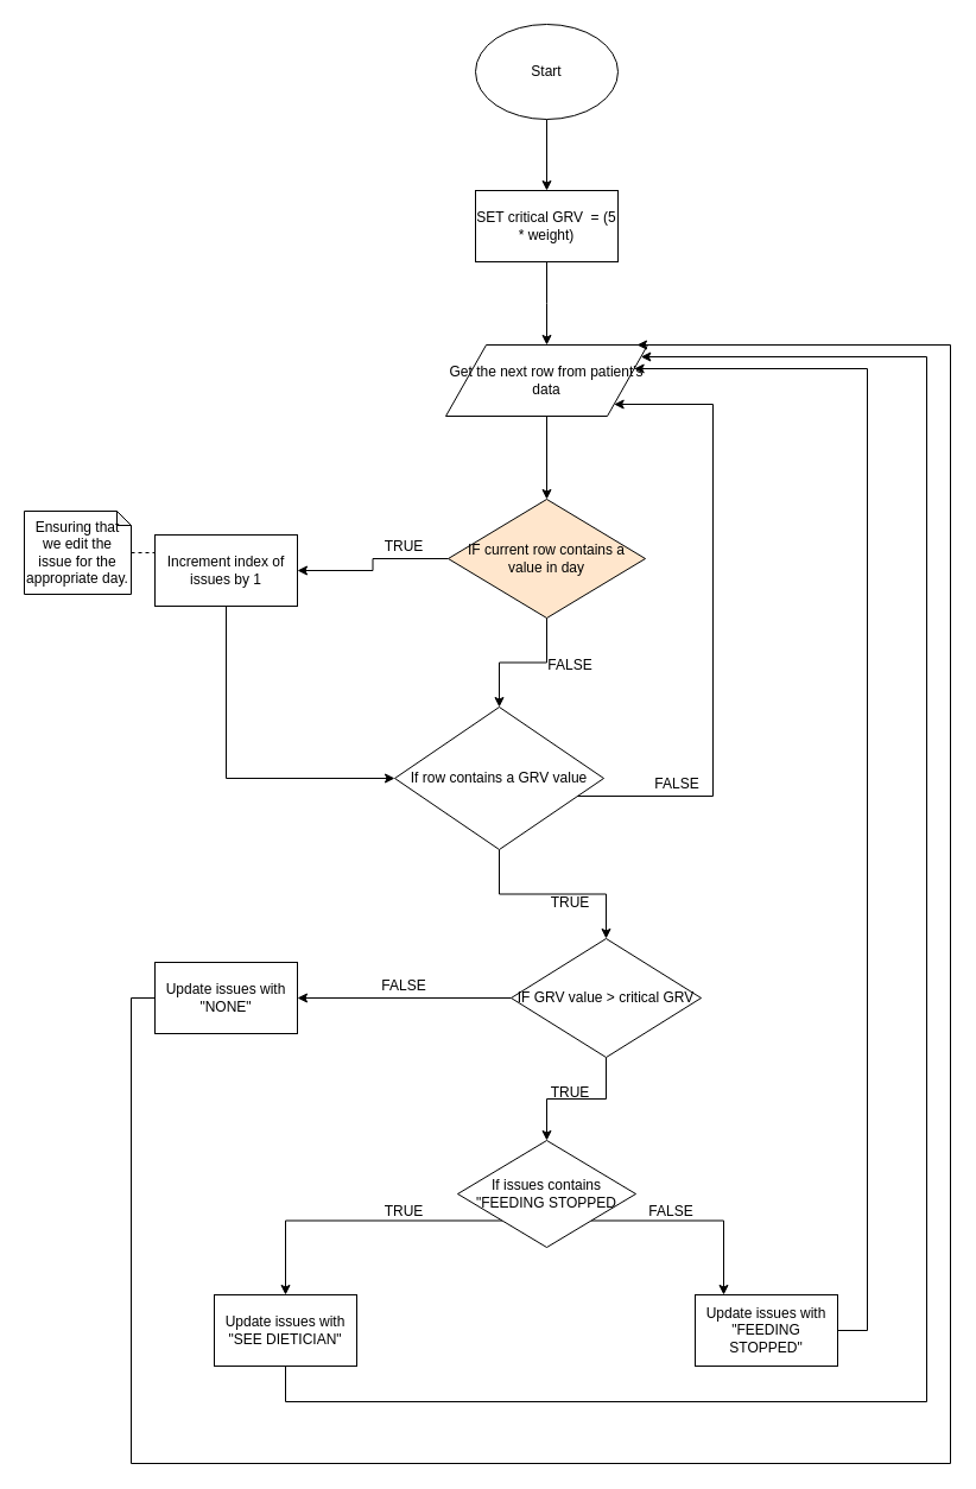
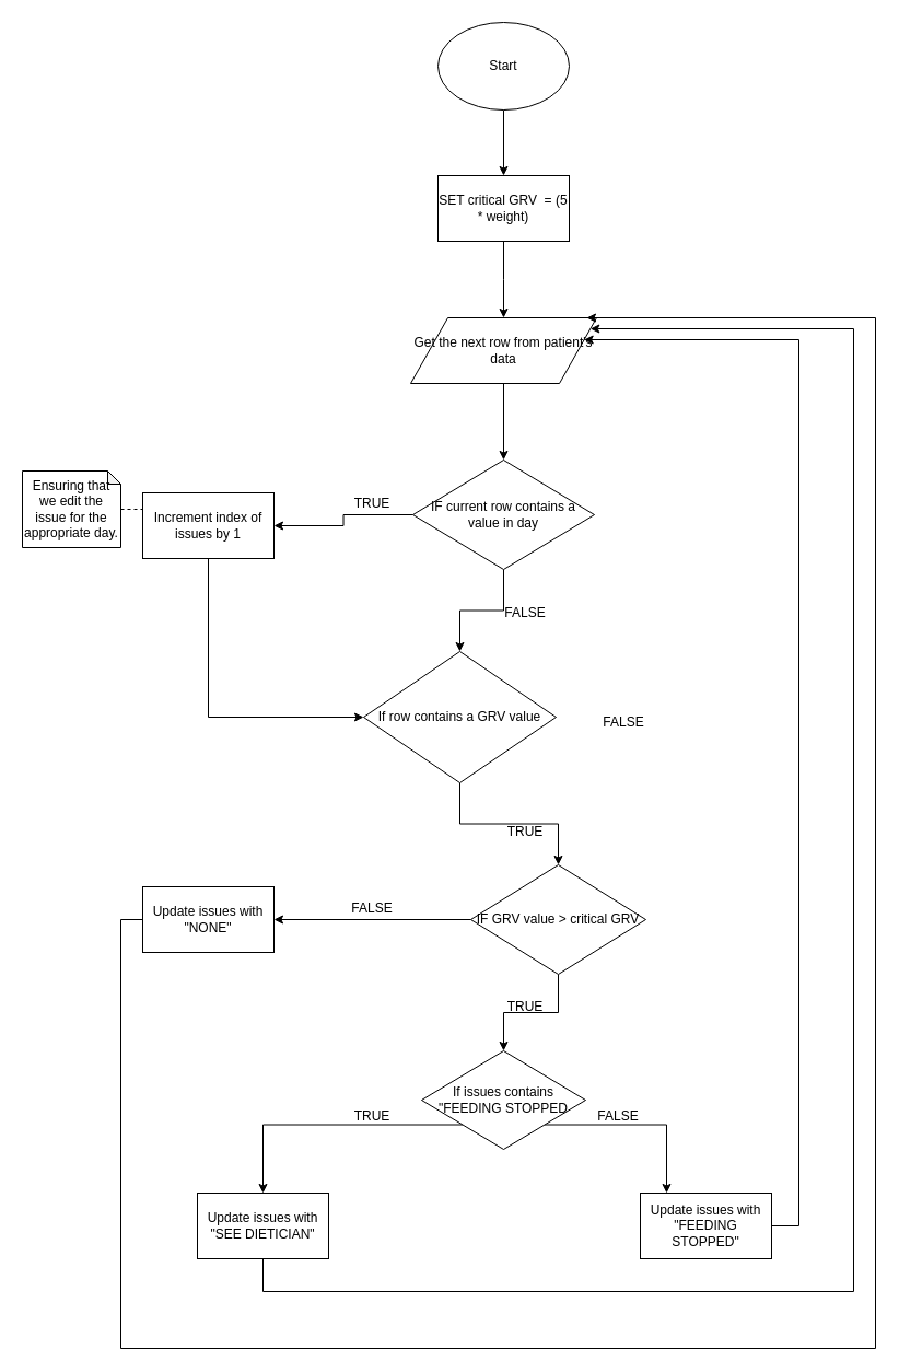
- <mxCell id="29" value="IF current row contains a value in day" style="rhombus;whiteSpace=wrap;html=1;fillColor=#ffe6cc;" vertex="1" parent="1"><mxGeometry x="377" y="420" width="166" height="100" as="geometry" /></mxCell>
+ <mxCell id="29" value="IF current row contains a value in day" style="rhombus;whiteSpace=wrap;html=1;" vertex="1" parent="1"><mxGeometry x="377" y="420" width="166" height="100" as="geometry" /></mxCell>
- <mxCell id="25" style="edgeStyle=orthogonalEdgeStyle;rounded=0;orthogonalLoop=1;jettySize=auto;html=1;entryX=1;entryY=1;entryDx=0;entryDy=0;" edge="1" parent="1" source="26" target="7"><mxGeometry relative="1" as="geometry"><mxPoint x="580" y="340" as="targetPoint" /><Array as="points"><mxPoint x="600" y="670" /><mxPoint x="600" y="340" /></Array></mxGeometry></mxCell>
